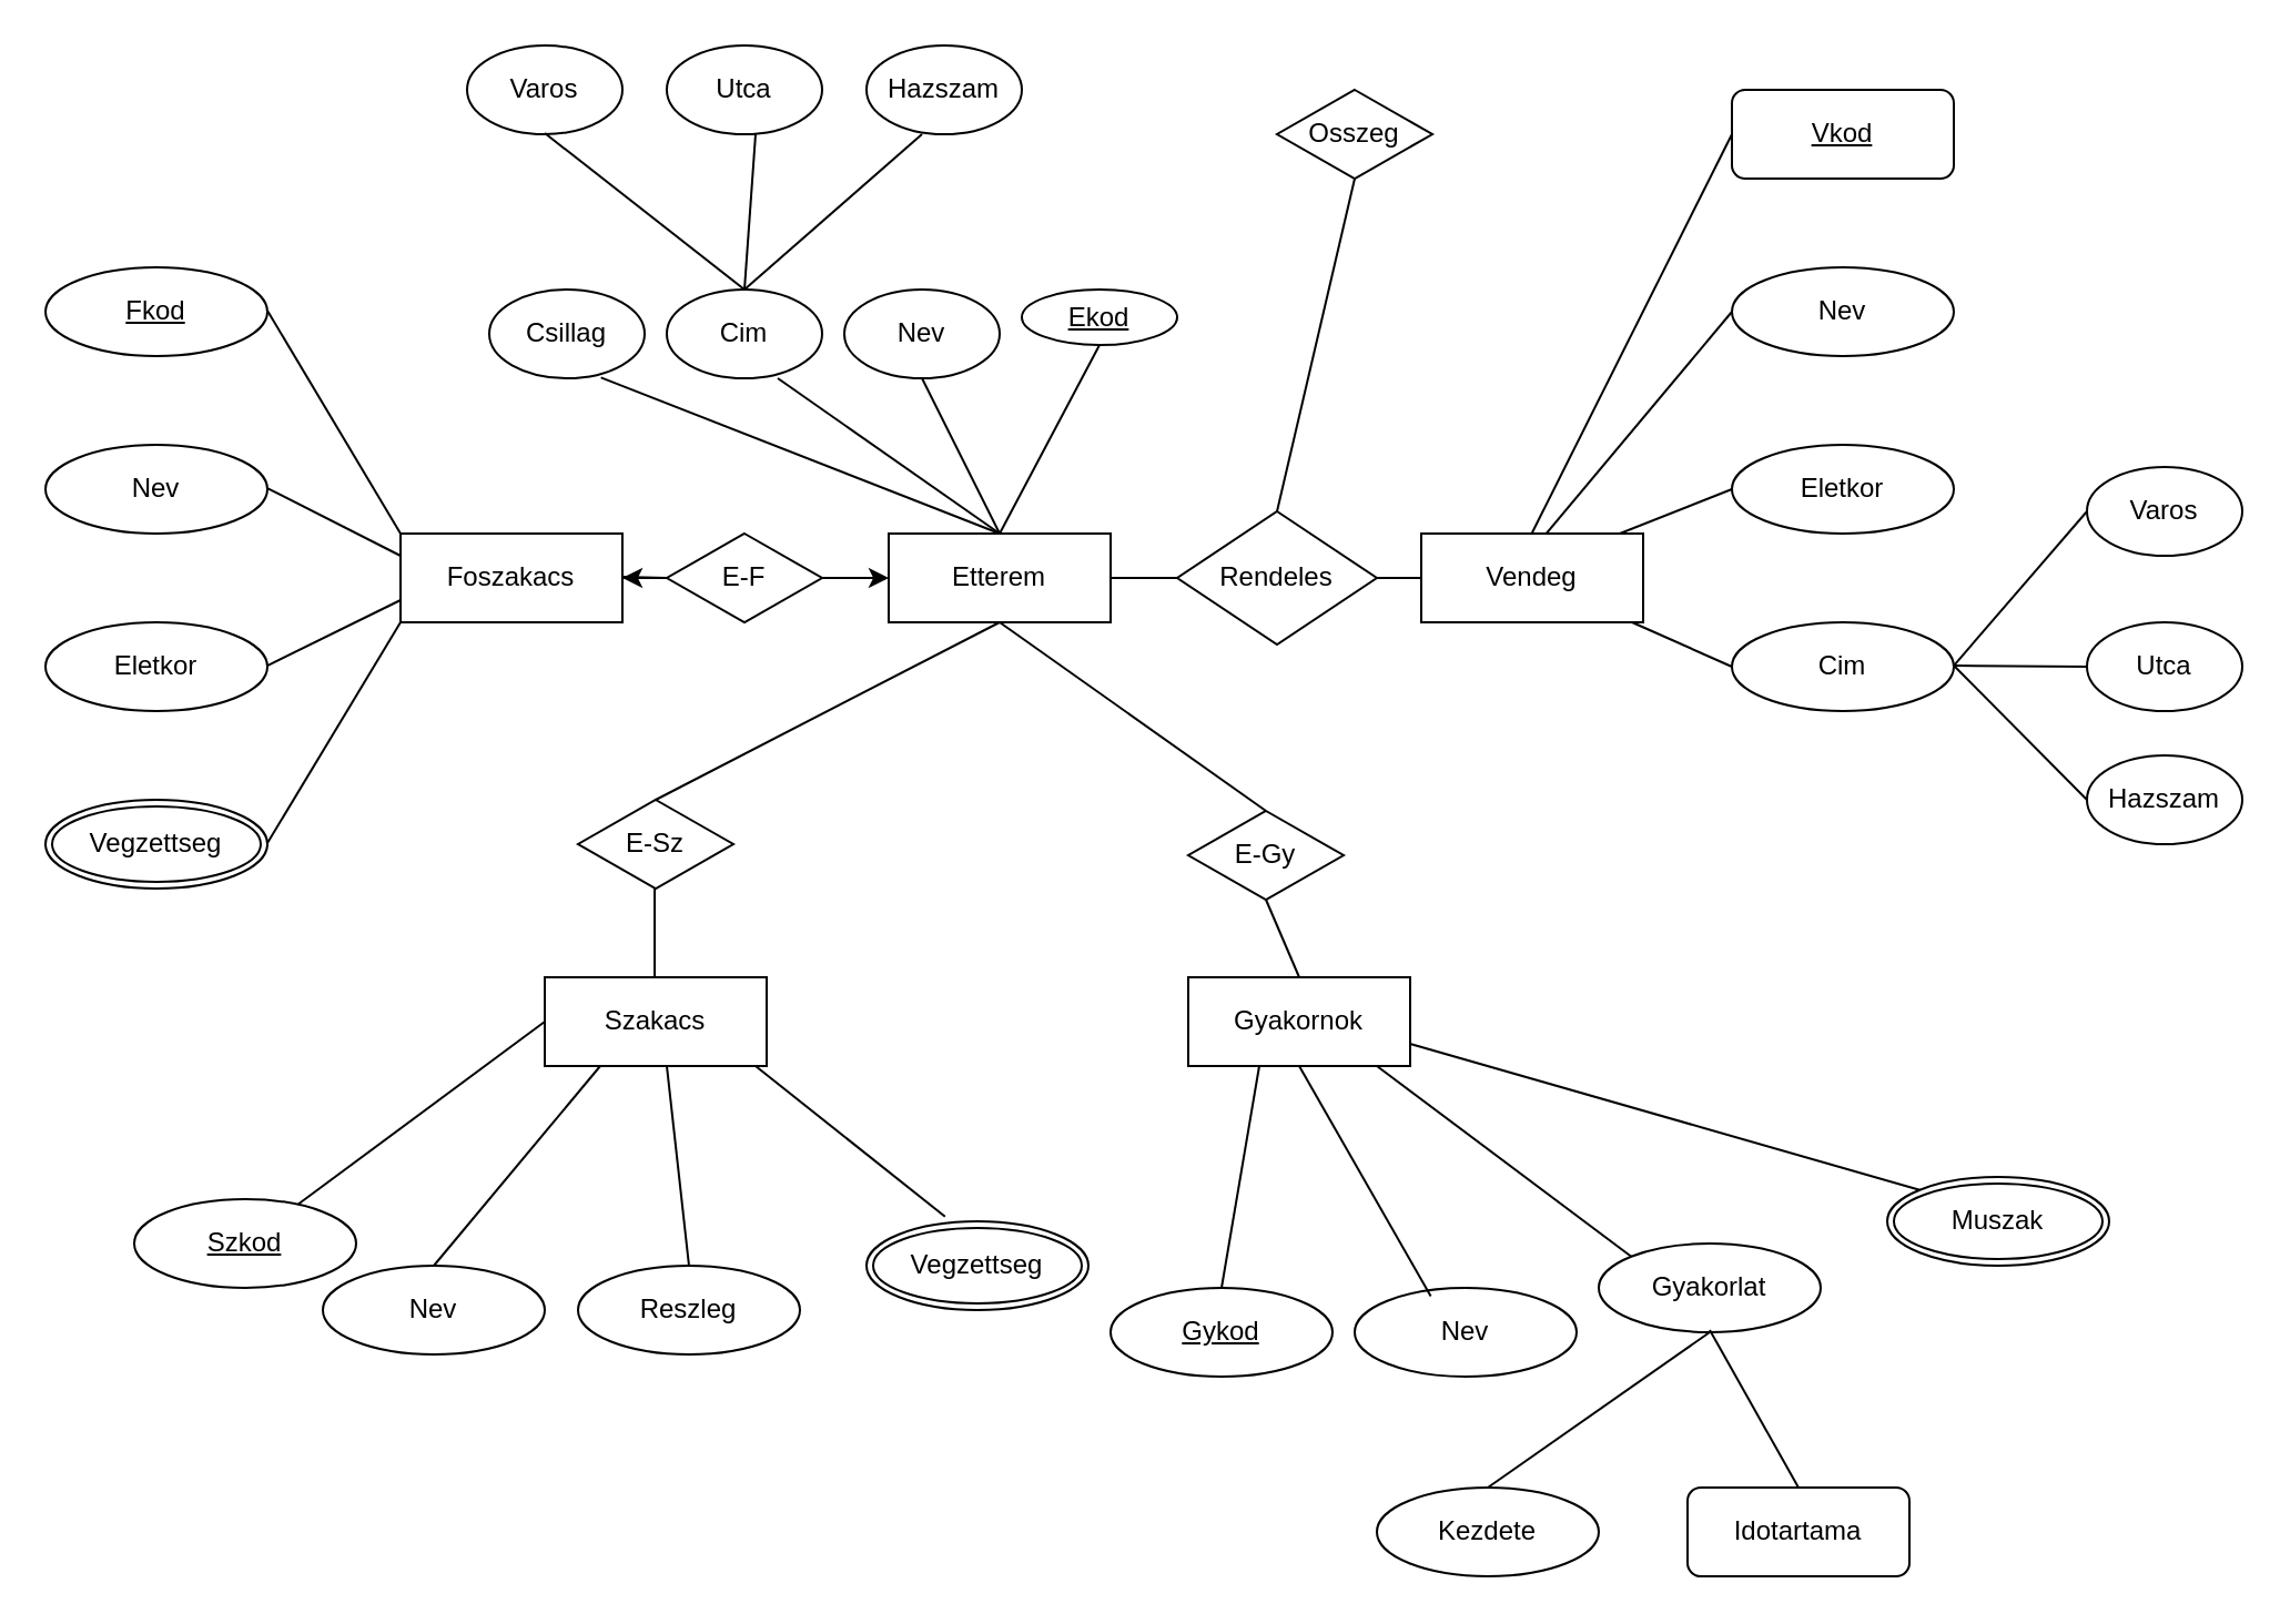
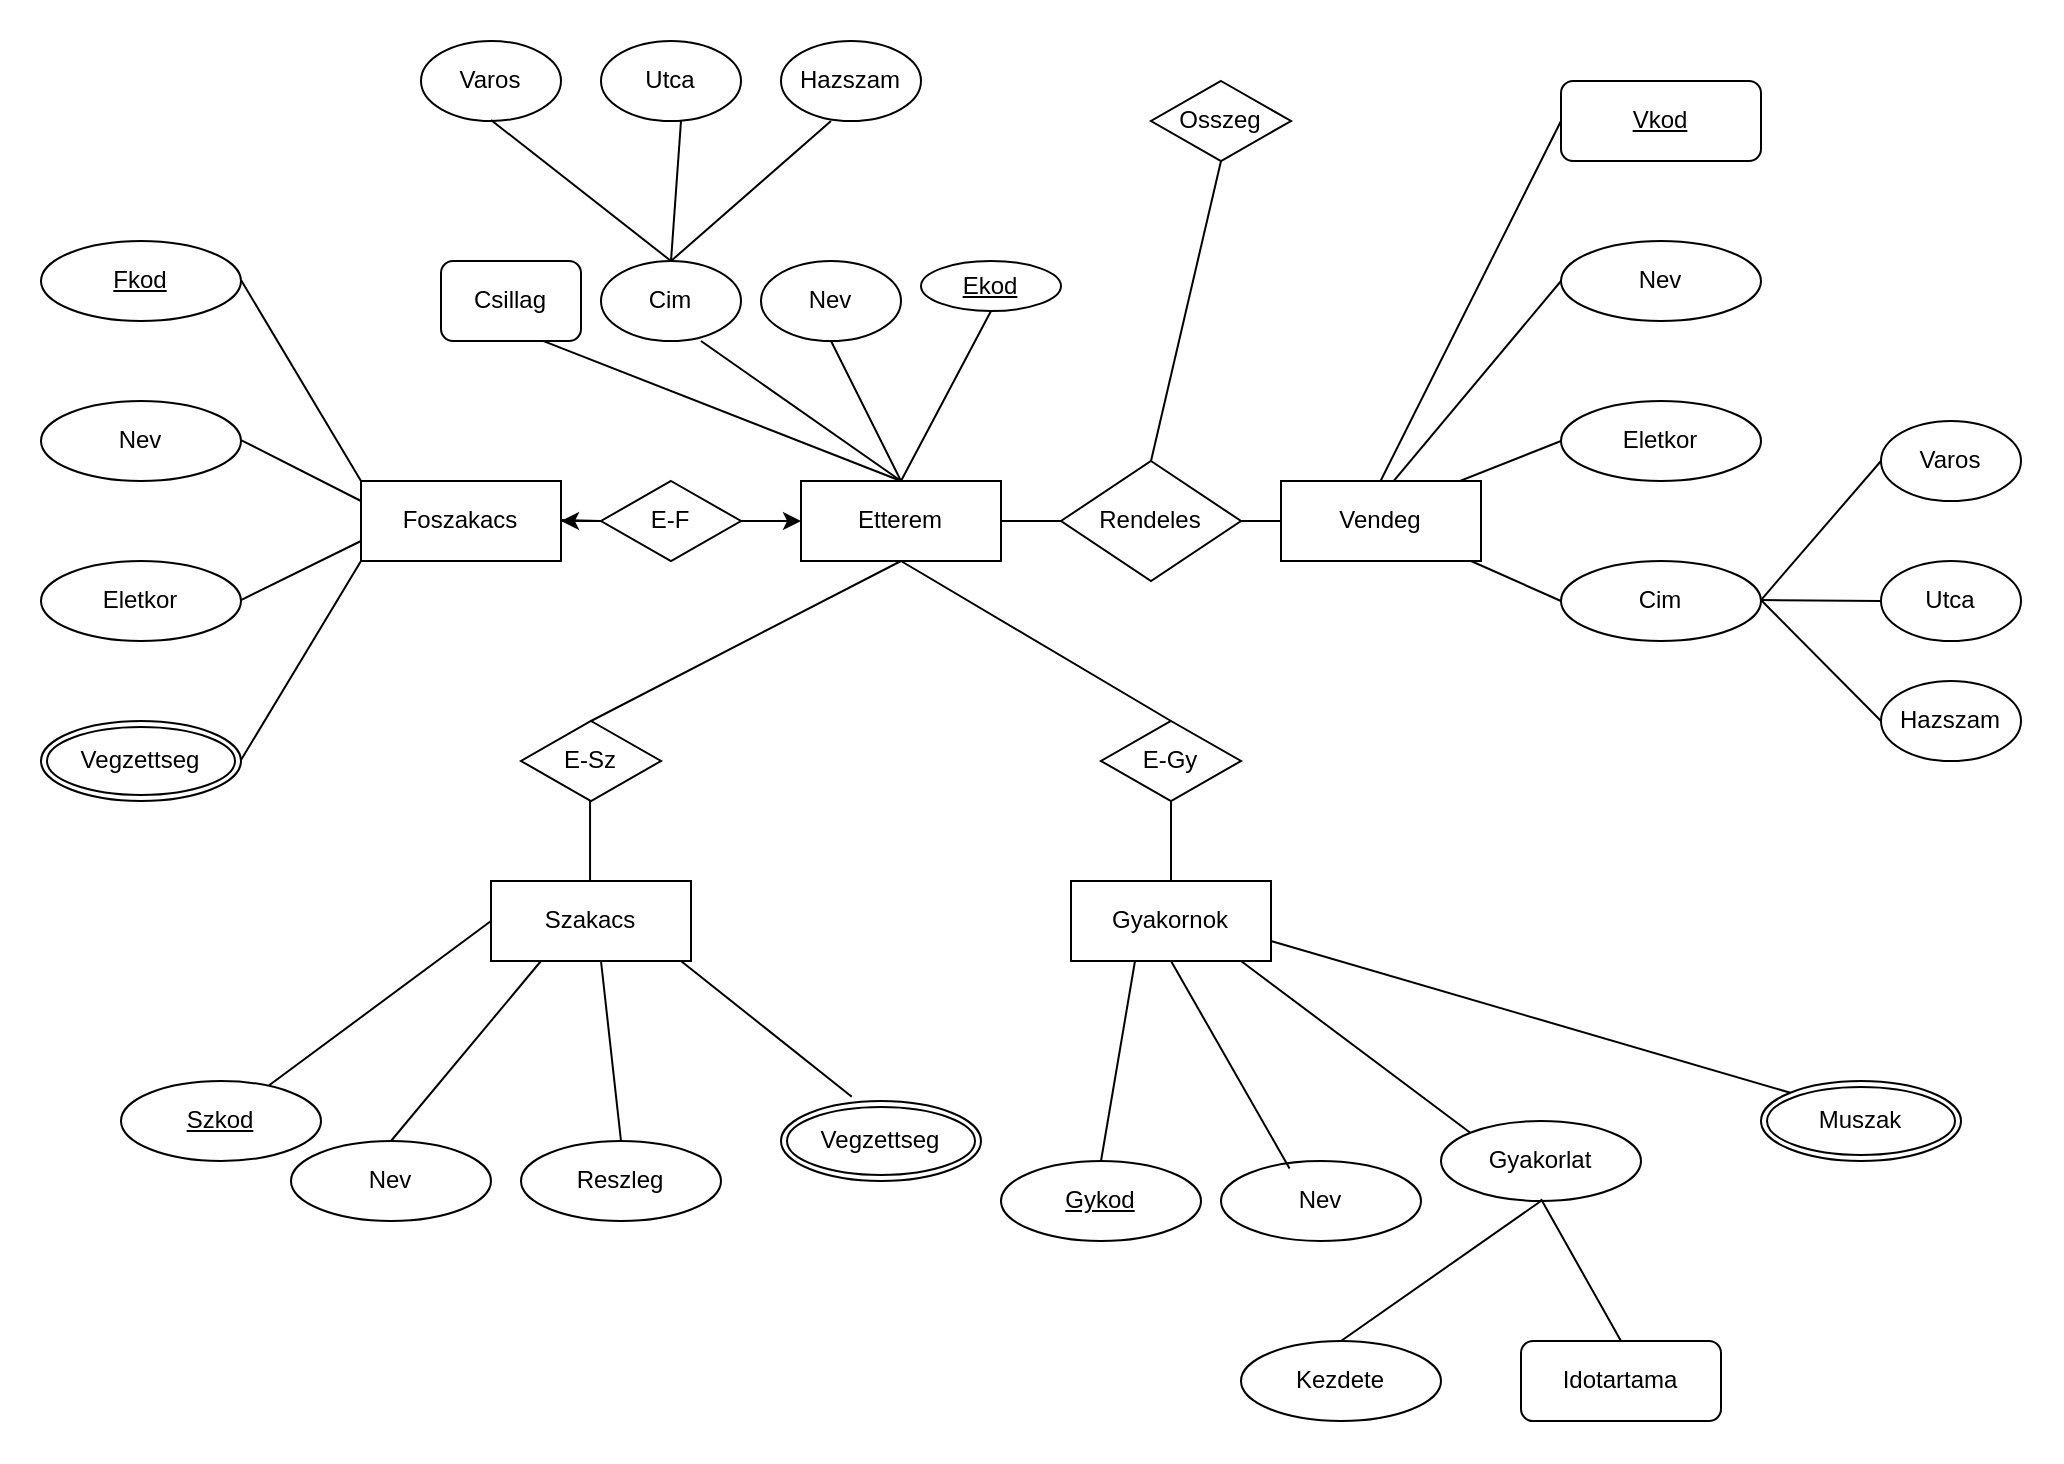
- <mxCell id="58" value="Csillag" style="ellipse;whiteSpace=wrap;html=1;align=center;" vertex="1" parent="1"><mxGeometry x="220" y="130" width="70" height="40" as="geometry" /></mxCell>
+ <mxCell id="58" value="Csillag" style="whiteSpace=wrap;html=1;align=center;rounded=1;" vertex="1" parent="1"><mxGeometry x="220" y="130" width="70" height="40" as="geometry" /></mxCell>
- <mxCell id="30" value="E-Gy" style="shape=rhombus;perimeter=rhombusPerimeter;whiteSpace=wrap;html=1;align=center;" vertex="1" parent="1"><mxGeometry x="535" y="365" width="70" height="40" as="geometry" /></mxCell>
+ <mxCell id="30" value="E-Gy" style="shape=rhombus;perimeter=rhombusPerimeter;whiteSpace=wrap;html=1;align=center;" vertex="1" parent="1"><mxGeometry x="550" y="360" width="70" height="40" as="geometry" /></mxCell>
- <mxCell id="55" value="Muszak" style="ellipse;shape=doubleEllipse;margin=3;whiteSpace=wrap;html=1;align=center;" vertex="1" parent="1"><mxGeometry x="850" y="530" width="100" height="40" as="geometry" /></mxCell>
+ <mxCell id="55" value="Muszak" style="ellipse;shape=doubleEllipse;margin=3;whiteSpace=wrap;html=1;align=center;" vertex="1" parent="1"><mxGeometry x="880" y="540" width="100" height="40" as="geometry" /></mxCell>
